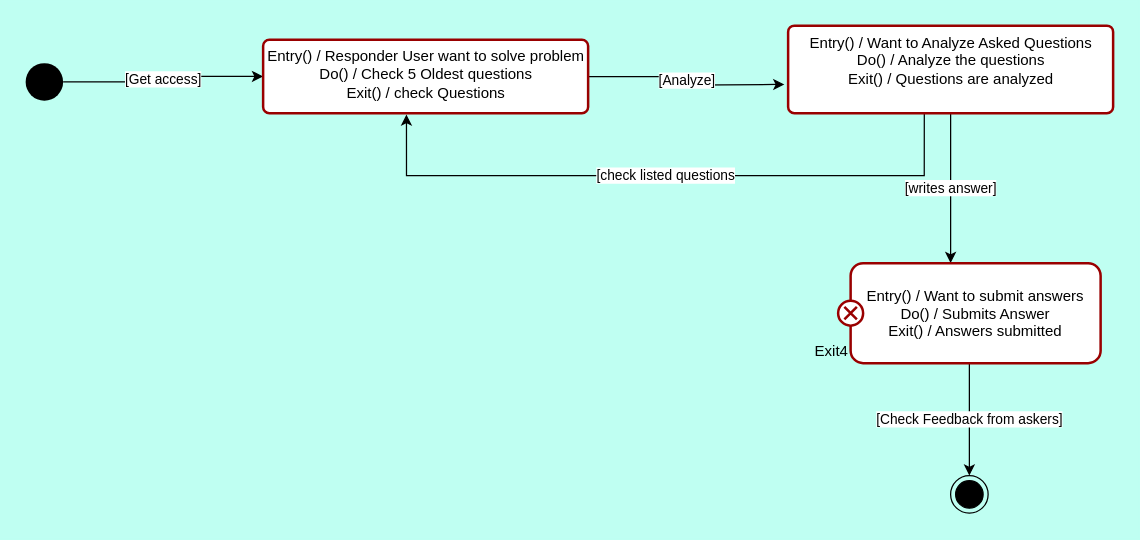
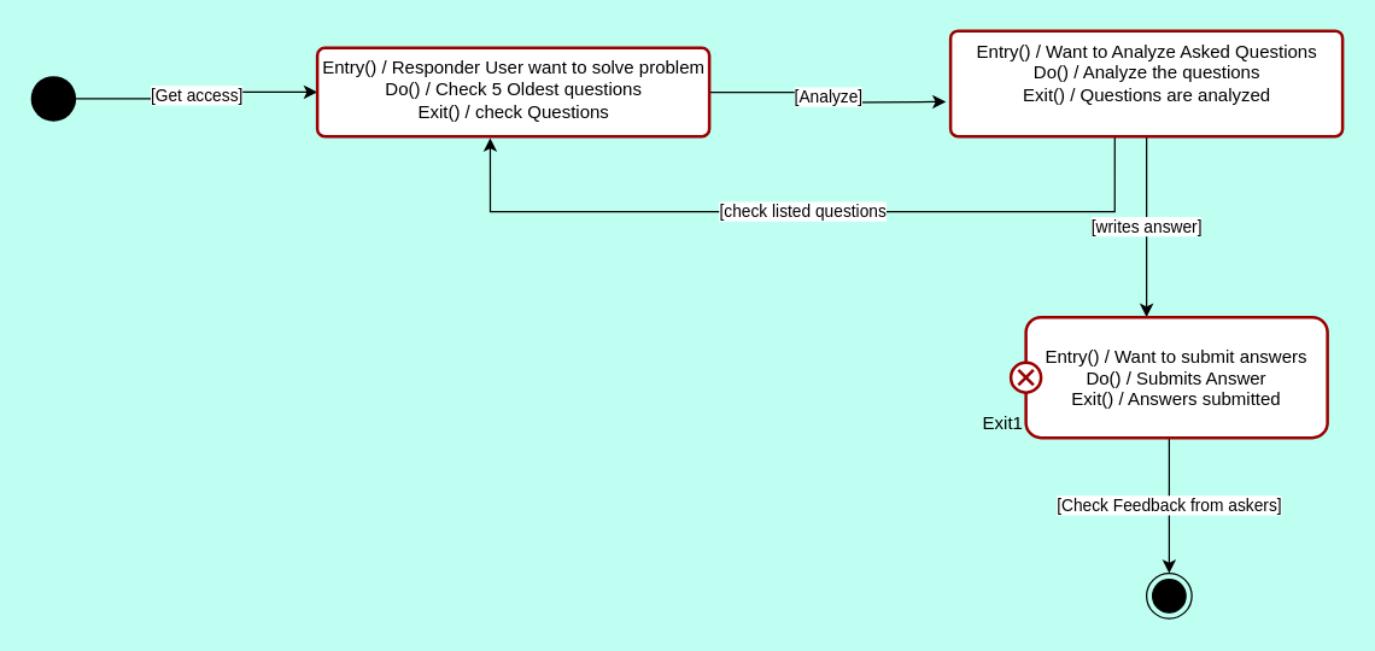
- <mxCell id="11" value="Exit4" style="text;verticalAlign=middle;align=center;" vertex="1" parent="1"><mxGeometry x="640" y="270" width="50" height="20" as="geometry" /></mxCell>
+ <mxCell id="11" value="Exit1" style="text;verticalAlign=middle;align=center;" vertex="1" parent="1"><mxGeometry x="640" y="270" width="50" height="20" as="geometry" /></mxCell>
